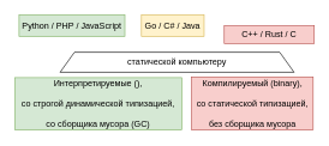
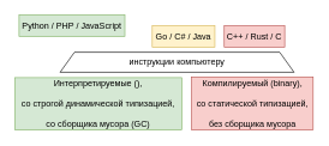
- <mxCell id="7" value="Go / C# / Java" style="text;html=1;strokeColor=#d6b656;fillColor=#fff2cc;align=center;verticalAlign=middle;whiteSpace=wrap;rounded=0;" vertex="1" parent="1"><mxGeometry x="196" y="20" width="87" height="30" as="geometry" /></mxCell>
+ <mxCell id="7" value="Go / C# / Java" style="text;html=1;strokeColor=#d6b656;fillColor=#fff2cc;align=center;verticalAlign=middle;whiteSpace=wrap;rounded=0;" vertex="1" parent="1"><mxGeometry x="211" y="35" width="87" height="30" as="geometry" /></mxCell>
- <mxCell id="4" value="C++ / Rust / C" style="text;html=1;strokeColor=#b85450;fillColor=#f8cecc;align=center;verticalAlign=middle;whiteSpace=wrap;rounded=0;" vertex="1" parent="1"><mxGeometry x="311" y="35" width="125" height="25" as="geometry" /></mxCell>
+ <mxCell id="4" value="C++ / Rust / C" style="text;html=1;strokeColor=#b85450;fillColor=#f8cecc;align=center;verticalAlign=middle;whiteSpace=wrap;rounded=0;" vertex="1" parent="1"><mxGeometry x="311" y="35" width="84" height="30" as="geometry" /></mxCell>
- <mxCell id="2" value="статической компьютеру" style="shape=trapezoid;perimeter=trapezoidPerimeter;whiteSpace=wrap;html=1;fixedSize=1;" vertex="1" parent="1"><mxGeometry x="83" y="72" width="325" height="28" as="geometry" /></mxCell>
+ <mxCell id="2" value="инструкции компьютеру" style="shape=trapezoid;perimeter=trapezoidPerimeter;whiteSpace=wrap;html=1;fixedSize=1;" vertex="1" parent="1"><mxGeometry x="83" y="72" width="325" height="28" as="geometry" /></mxCell>
